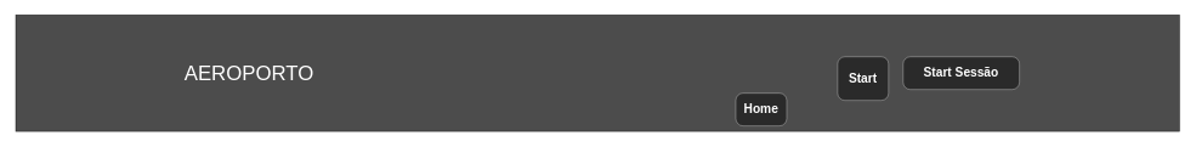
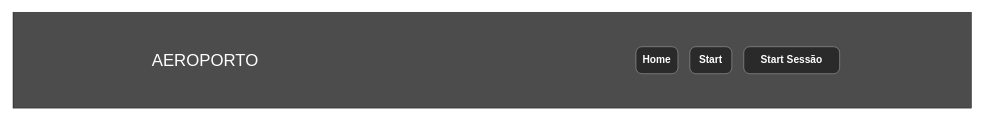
- <mxCell id="5" value="Start" style="strokeWidth=1;shadow=0;dashed=0;align=center;html=1;shape=mxgraph.mockup.buttons.button;fontColor=#ffffff;mainText=;buttonStyle=round;fontSize=17;fontStyle=1;whiteSpace=wrap;fillColor=#080808;strokeColor=#FFFFFF;opacity=50;" vertex="1" parent="1"><mxGeometry x="1150" y="77.5" width="70" height="60" as="geometry" /></mxCell>
+ <mxCell id="5" value="Start" style="strokeWidth=1;shadow=0;dashed=0;align=center;html=1;shape=mxgraph.mockup.buttons.button;fontColor=#ffffff;mainText=;buttonStyle=round;fontSize=17;fontStyle=1;whiteSpace=wrap;fillColor=#080808;strokeColor=#FFFFFF;opacity=50;" vertex="1" parent="1"><mxGeometry x="1150" y="77.5" width="70" height="45" as="geometry" /></mxCell>
- <mxCell id="4" value="Home" style="strokeWidth=1;shadow=0;dashed=0;align=center;html=1;shape=mxgraph.mockup.buttons.button;fontColor=#ffffff;mainText=;buttonStyle=round;fontSize=17;fontStyle=1;whiteSpace=wrap;fillColor=#080808;strokeColor=#FFFFFF;opacity=50;" vertex="1" parent="1"><mxGeometry x="1010" y="127.5" width="70" height="45" as="geometry" /></mxCell>
+ <mxCell id="4" value="Home" style="strokeWidth=1;shadow=0;dashed=0;align=center;html=1;shape=mxgraph.mockup.buttons.button;fontColor=#ffffff;mainText=;buttonStyle=round;fontSize=17;fontStyle=1;whiteSpace=wrap;fillColor=#080808;strokeColor=#FFFFFF;opacity=50;" vertex="1" parent="1"><mxGeometry x="1060" y="77.5" width="70" height="45" as="geometry" /></mxCell>
